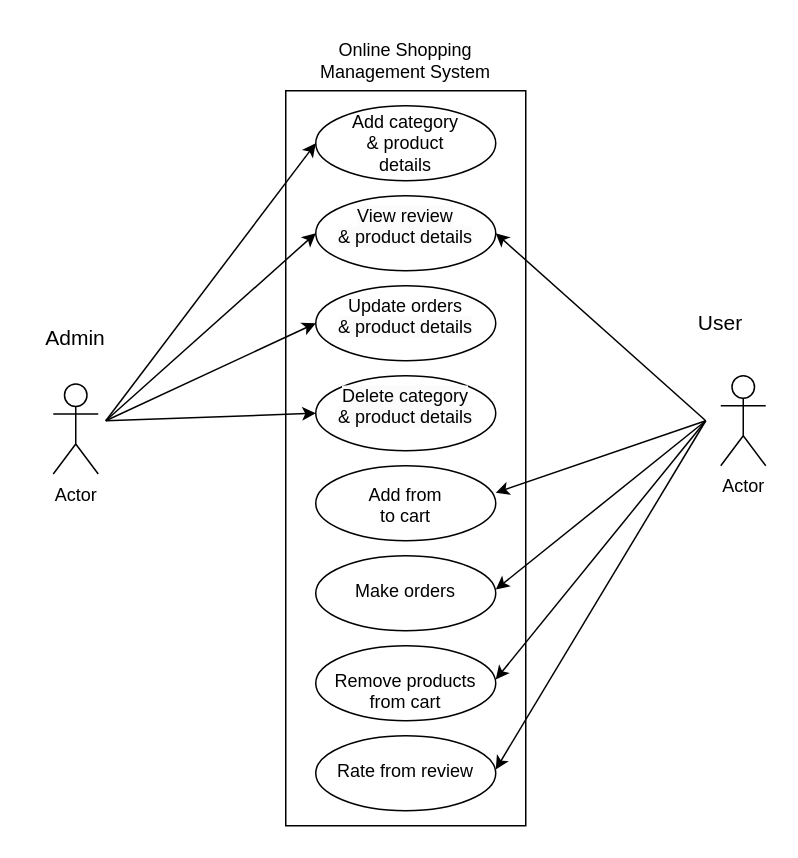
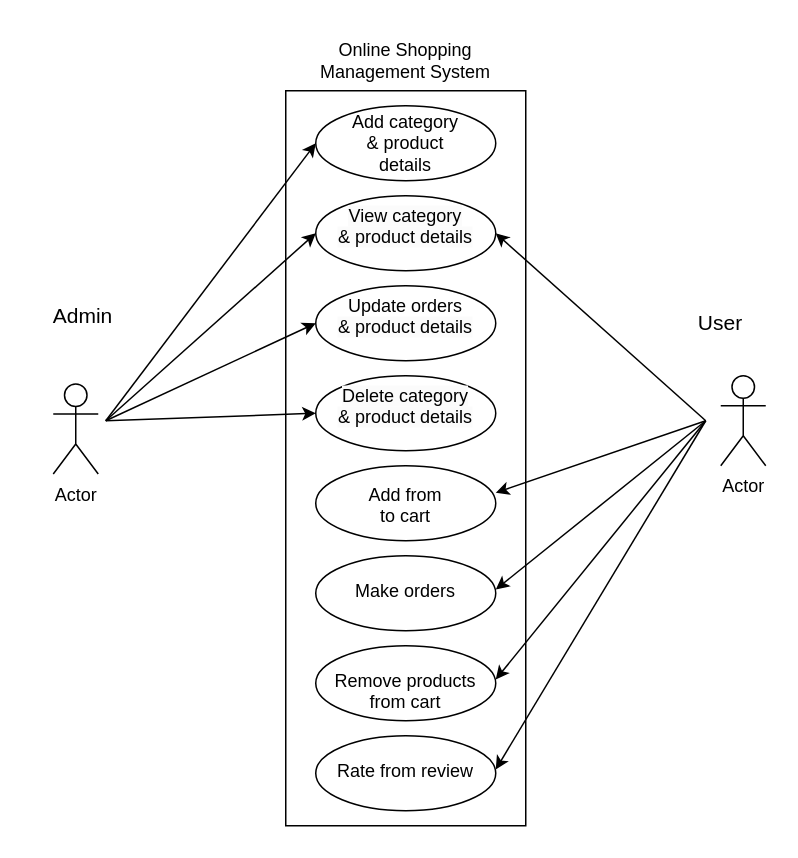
- <mxCell id="16" value="&lt;span style=&quot;color: rgb(0, 0, 0); font-family: Helvetica; font-size: 12px; font-style: normal; font-variant-ligatures: normal; font-variant-caps: normal; font-weight: 400; letter-spacing: normal; orphans: 2; text-indent: 0px; text-transform: none; widows: 2; word-spacing: 0px; -webkit-text-stroke-width: 0px; background-color: rgb(251, 251, 251); text-decoration-thickness: initial; text-decoration-style: initial; text-decoration-color: initial; float: none; display: inline !important;&quot;&gt;View review&lt;/span&gt;&lt;br style=&quot;border-color: var(--border-color); color: rgb(0, 0, 0); font-family: Helvetica; font-size: 12px; font-style: normal; font-variant-ligatures: normal; font-variant-caps: normal; font-weight: 400; letter-spacing: normal; orphans: 2; text-indent: 0px; text-transform: none; widows: 2; word-spacing: 0px; -webkit-text-stroke-width: 0px; background-color: rgb(251, 251, 251); text-decoration-thickness: initial; text-decoration-style: initial; text-decoration-color: initial;&quot;&gt;&lt;span style=&quot;color: rgb(0, 0, 0); font-family: Helvetica; font-size: 12px; font-style: normal; font-variant-ligatures: normal; font-variant-caps: normal; font-weight: 400; letter-spacing: normal; orphans: 2; text-indent: 0px; text-transform: none; widows: 2; word-spacing: 0px; -webkit-text-stroke-width: 0px; background-color: rgb(251, 251, 251); text-decoration-thickness: initial; text-decoration-style: initial; text-decoration-color: initial; float: none; display: inline !important;&quot;&gt;&amp;amp; product details&lt;/span&gt;" style="text;whiteSpace=wrap;html=1;align=center;" parent="1" vertex="1"><mxGeometry x="210" y="130" width="120" height="50" as="geometry" /></mxCell>
+ <mxCell id="16" value="&lt;span style=&quot;color: rgb(0, 0, 0); font-family: Helvetica; font-size: 12px; font-style: normal; font-variant-ligatures: normal; font-variant-caps: normal; font-weight: 400; letter-spacing: normal; orphans: 2; text-indent: 0px; text-transform: none; widows: 2; word-spacing: 0px; -webkit-text-stroke-width: 0px; background-color: rgb(251, 251, 251); text-decoration-thickness: initial; text-decoration-style: initial; text-decoration-color: initial; float: none; display: inline !important;&quot;&gt;View category&lt;/span&gt;&lt;br style=&quot;border-color: var(--border-color); color: rgb(0, 0, 0); font-family: Helvetica; font-size: 12px; font-style: normal; font-variant-ligatures: normal; font-variant-caps: normal; font-weight: 400; letter-spacing: normal; orphans: 2; text-indent: 0px; text-transform: none; widows: 2; word-spacing: 0px; -webkit-text-stroke-width: 0px; background-color: rgb(251, 251, 251); text-decoration-thickness: initial; text-decoration-style: initial; text-decoration-color: initial;&quot;&gt;&lt;span style=&quot;color: rgb(0, 0, 0); font-family: Helvetica; font-size: 12px; font-style: normal; font-variant-ligatures: normal; font-variant-caps: normal; font-weight: 400; letter-spacing: normal; orphans: 2; text-indent: 0px; text-transform: none; widows: 2; word-spacing: 0px; -webkit-text-stroke-width: 0px; background-color: rgb(251, 251, 251); text-decoration-thickness: initial; text-decoration-style: initial; text-decoration-color: initial; float: none; display: inline !important;&quot;&gt;&amp;amp; product details&lt;/span&gt;" style="text;whiteSpace=wrap;html=1;align=center;" parent="1" vertex="1"><mxGeometry x="210" y="130" width="120" height="50" as="geometry" /></mxCell>
- <mxCell id="11" value="&lt;font style=&quot;font-size: 14px;&quot;&gt;Admin&lt;/font&gt;" style="text;strokeColor=none;align=center;fillColor=none;html=1;verticalAlign=middle;whiteSpace=wrap;rounded=0;" parent="1" vertex="1"><mxGeometry x="20" y="210" width="60" height="30" as="geometry" /></mxCell>
+ <mxCell id="11" value="&lt;font style=&quot;font-size: 14px;&quot;&gt;Admin&lt;/font&gt;" style="text;strokeColor=none;align=center;fillColor=none;html=1;verticalAlign=middle;whiteSpace=wrap;rounded=0;" parent="1" vertex="1"><mxGeometry x="25" y="195" width="60" height="30" as="geometry" /></mxCell>
